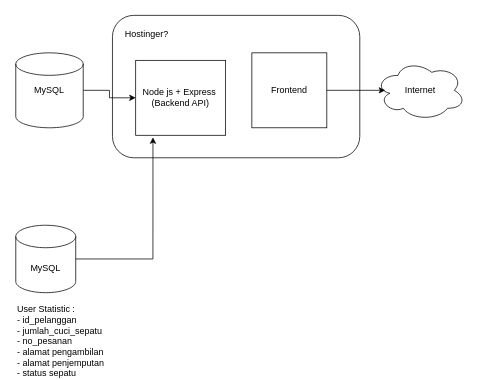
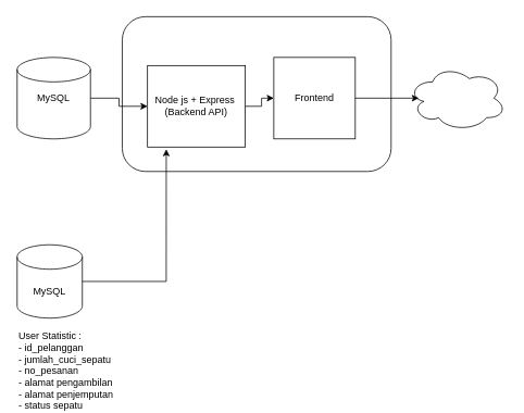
- <mxCell id="15" value="Hostinger?" style="text;html=1;align=center;verticalAlign=middle;whiteSpace=wrap;rounded=0;" vertex="1" parent="1"><mxGeometry x="160" y="30" width="70" height="30" as="geometry" /></mxCell>
- <mxCell id="9" value="Internet" style="text;html=1;align=center;verticalAlign=middle;whiteSpace=wrap;rounded=0;" vertex="1" parent="1"><mxGeometry x="530" y="105" width="60" height="30" as="geometry" /></mxCell>
+ <mxCell id="5" style="edgeStyle=orthogonalEdgeStyle;rounded=0;orthogonalLoop=1;jettySize=auto;html=1;entryX=0;entryY=0.5;entryDx=0;entryDy=0;" edge="1" parent="1" source="6" target="7"><mxGeometry relative="1" as="geometry" /></mxCell>
